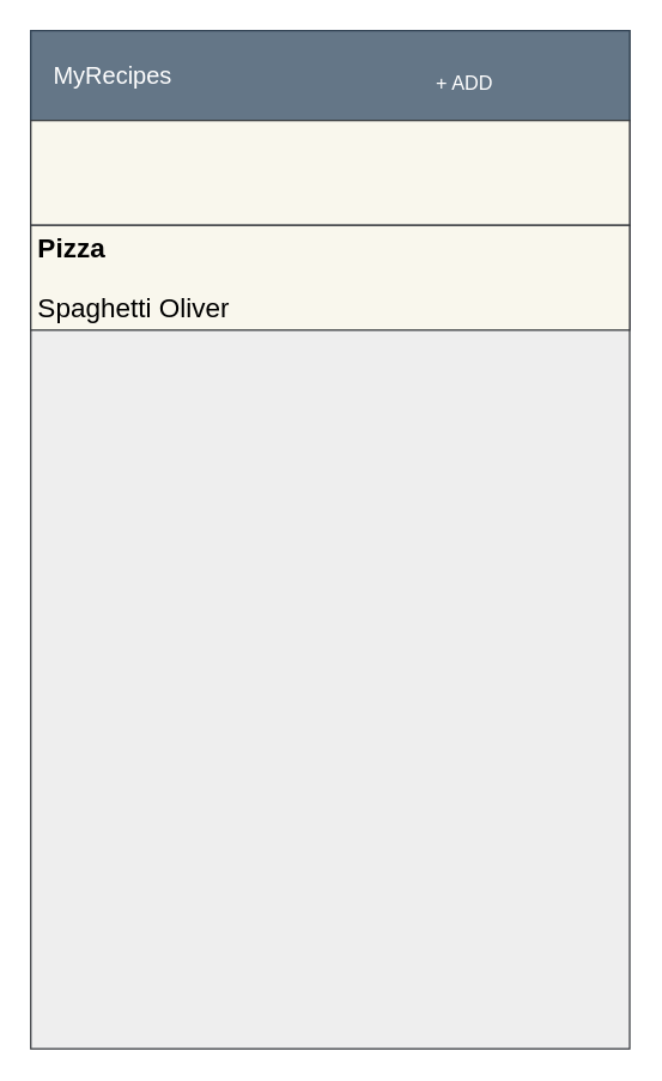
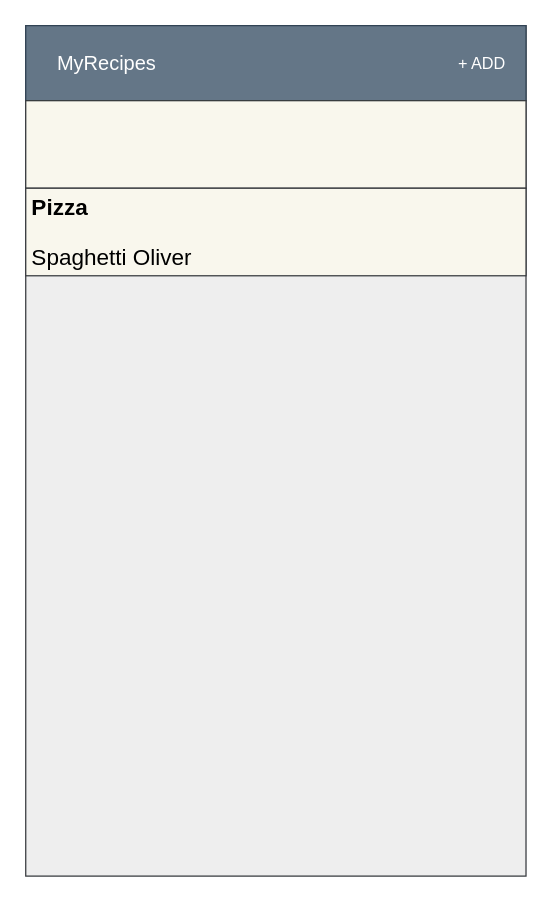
- <mxCell id="4" value="&lt;font style=&quot;font-size: 16px&quot; color=&quot;#ffffff&quot;&gt;MyRecipes&lt;/font&gt;" style="text;html=1;strokeColor=none;fillColor=none;align=center;verticalAlign=middle;whiteSpace=wrap;rounded=0;" vertex="1" parent="1"><mxGeometry x="30" y="30" width="90" height="40" as="geometry" /></mxCell>
+ <mxCell id="4" value="&lt;font style=&quot;font-size: 16px&quot; color=&quot;#ffffff&quot;&gt;MyRecipes&lt;/font&gt;" style="text;html=1;strokeColor=none;fillColor=none;align=center;verticalAlign=middle;whiteSpace=wrap;rounded=0;" vertex="1" parent="1"><mxGeometry x="40" y="30" width="90" height="40" as="geometry" /></mxCell>
- <mxCell id="5" value="&lt;font style=&quot;font-size: 13px&quot; color=&quot;#ffffff&quot;&gt;+ ADD&lt;/font&gt;" style="text;html=1;strokeColor=none;fillColor=none;align=center;verticalAlign=middle;whiteSpace=wrap;rounded=0;fontSize=14;" vertex="1" parent="1"><mxGeometry x="285" y="40" width="50" height="30" as="geometry" /></mxCell>
+ <mxCell id="5" value="&lt;font style=&quot;font-size: 13px&quot; color=&quot;#ffffff&quot;&gt;+ ADD&lt;/font&gt;" style="text;html=1;strokeColor=none;fillColor=none;align=center;verticalAlign=middle;whiteSpace=wrap;rounded=0;fontSize=14;" vertex="1" parent="1"><mxGeometry x="360" y="35" width="50" height="30" as="geometry" /></mxCell>
